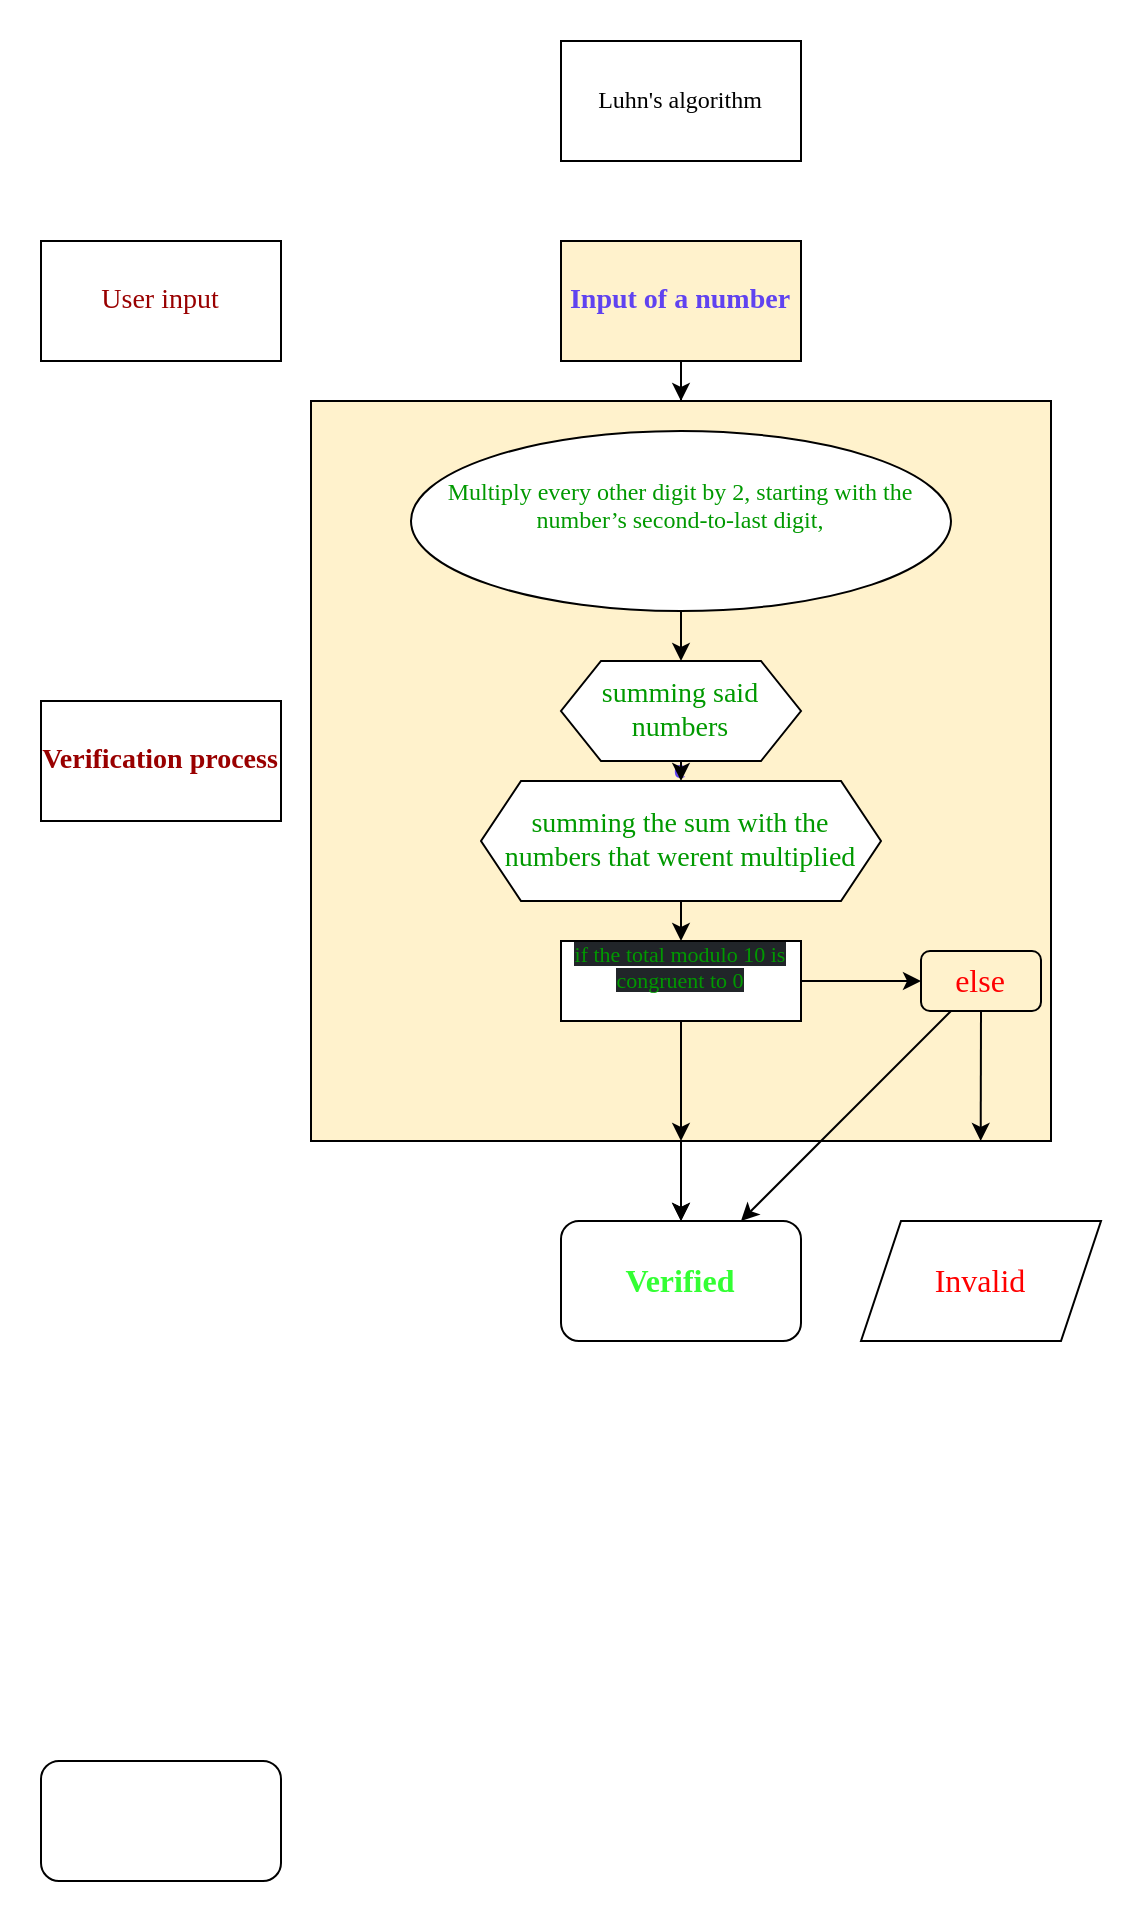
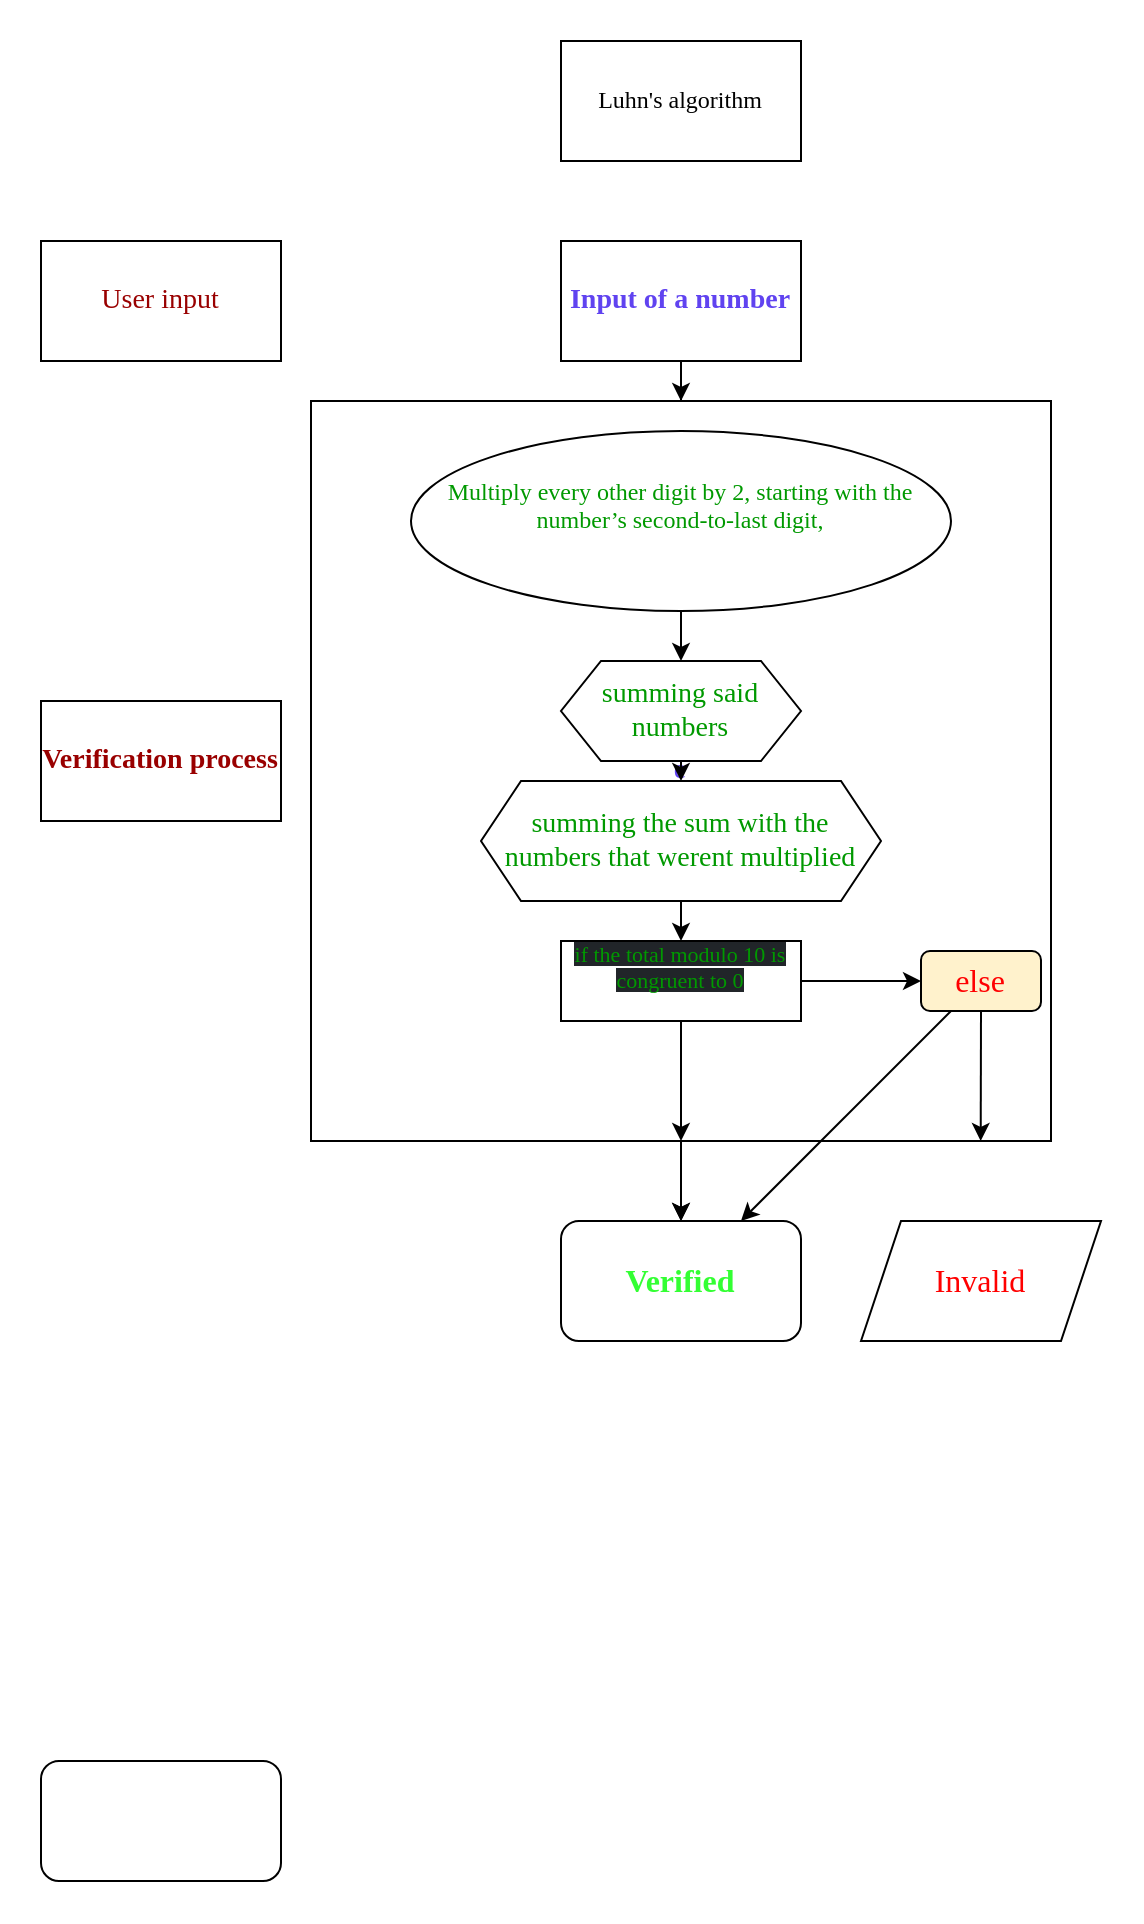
- <mxCell id="5" value="&lt;font color=&quot;#6043f0&quot; style=&quot;font-size: 14px;&quot;&gt;Input of a number&lt;/font&gt;" style="rounded=0;whiteSpace=wrap;html=1;fontFamily=Times New Roman;fontStyle=1;fillColor=#fff2cc;" parent="1" vertex="1"><mxGeometry x="280" y="120" width="120" height="60" as="geometry" /></mxCell>
+ <mxCell id="5" value="&lt;font color=&quot;#6043f0&quot; style=&quot;font-size: 14px;&quot;&gt;Input of a number&lt;/font&gt;" style="rounded=0;whiteSpace=wrap;html=1;fontFamily=Times New Roman;fontStyle=1" parent="1" vertex="1"><mxGeometry x="280" y="120" width="120" height="60" as="geometry" /></mxCell>
- <mxCell id="8" value="e" style="whiteSpace=wrap;html=1;aspect=fixed;fontFamily=Times New Roman;fontSize=14;fontColor=#6043F0;fillColor=#fff2cc;" parent="1" vertex="1"><mxGeometry x="155" y="200" width="370" height="370" as="geometry" /></mxCell>
+ <mxCell id="8" value="e" style="whiteSpace=wrap;html=1;aspect=fixed;fontFamily=Times New Roman;fontSize=14;fontColor=#6043F0;" parent="1" vertex="1"><mxGeometry x="155" y="200" width="370" height="370" as="geometry" /></mxCell>
